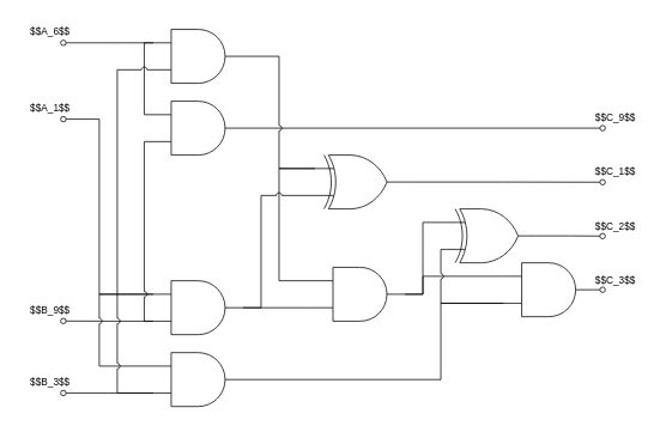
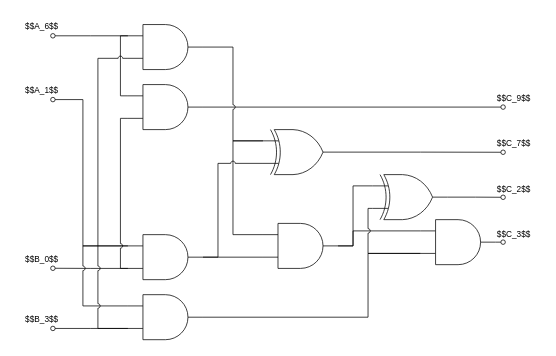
- <mxCell id="35" value="$$C_1$$" style="text;html=1;align=center;verticalAlign=middle;resizable=0;points=[];autosize=1;strokeColor=none;fillColor=none;fontSize=11;fontFamily=Helvetica;fontColor=default;" vertex="1" parent="1"><mxGeometry x="649" y="176" width="70" height="30" as="geometry" /></mxCell>
+ <mxCell id="35" value="$$C_7$$" style="text;html=1;align=center;verticalAlign=middle;resizable=0;points=[];autosize=1;strokeColor=none;fillColor=none;fontSize=11;fontFamily=Helvetica;fontColor=default;" vertex="1" parent="1"><mxGeometry x="649" y="176" width="70" height="30" as="geometry" /></mxCell>
- <mxCell id="32" value="$$B_9$$" style="text;html=1;align=center;verticalAlign=middle;resizable=0;points=[];autosize=1;strokeColor=none;fillColor=none;fontSize=11;fontFamily=Helvetica;fontColor=default;" vertex="1" parent="1"><mxGeometry x="20" y="330" width="70" height="30" as="geometry" /></mxCell>
+ <mxCell id="32" value="$$B_0$$" style="text;html=1;align=center;verticalAlign=middle;resizable=0;points=[];autosize=1;strokeColor=none;fillColor=none;fontSize=11;fontFamily=Helvetica;fontColor=default;" vertex="1" parent="1"><mxGeometry x="20" y="330" width="70" height="30" as="geometry" /></mxCell>
